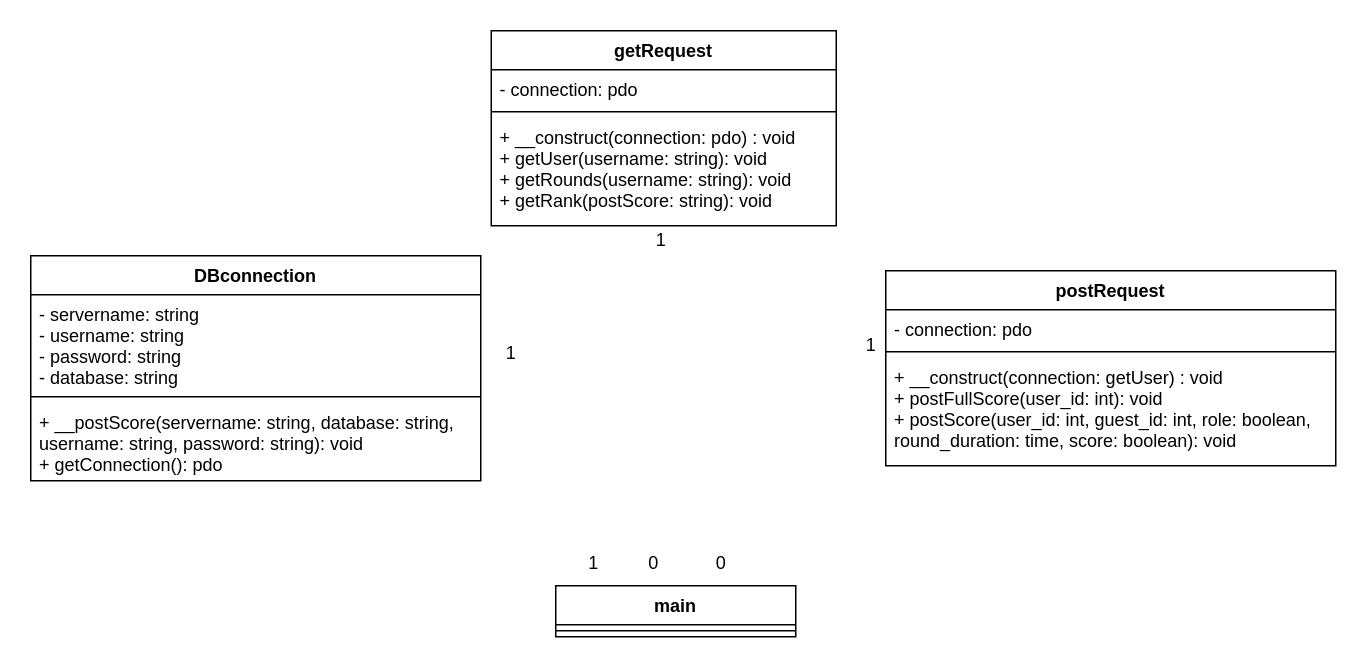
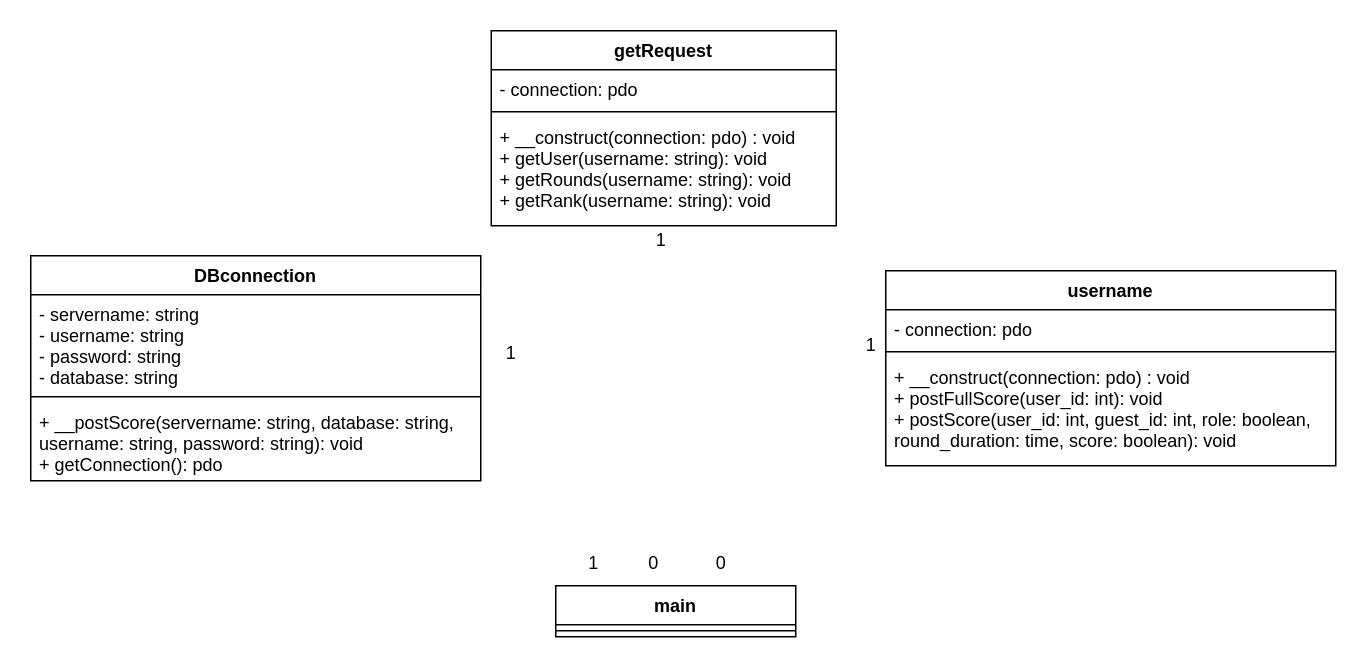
- <mxCell id="9" value="+ __construct(connection: pdo) : void&#10;+ getUser(username: string): void&#10;+ getRounds(username: string): void&#10;+ getRank(postScore: string): void" style="text;strokeColor=none;fillColor=none;align=left;verticalAlign=top;spacingLeft=4;spacingRight=4;overflow=hidden;rotatable=0;points=[[0,0.5],[1,0.5]];portConstraint=eastwest;" parent="6" vertex="1"><mxGeometry y="58" width="230" height="72" as="geometry" /></mxCell>
+ <mxCell id="9" value="+ __construct(connection: pdo) : void&#10;+ getUser(username: string): void&#10;+ getRounds(username: string): void&#10;+ getRank(username: string): void" style="text;strokeColor=none;fillColor=none;align=left;verticalAlign=top;spacingLeft=4;spacingRight=4;overflow=hidden;rotatable=0;points=[[0,0.5],[1,0.5]];portConstraint=eastwest;" parent="6" vertex="1"><mxGeometry y="58" width="230" height="72" as="geometry" /></mxCell>
- <mxCell id="10" value="postRequest" style="swimlane;fontStyle=1;align=center;verticalAlign=top;childLayout=stackLayout;horizontal=1;startSize=26;horizontalStack=0;resizeParent=1;resizeParentMax=0;resizeLast=0;collapsible=1;marginBottom=0;" parent="1" vertex="1"><mxGeometry x="590" y="180" width="300" height="130" as="geometry" /></mxCell>
+ <mxCell id="10" value="username" style="swimlane;fontStyle=1;align=center;verticalAlign=top;childLayout=stackLayout;horizontal=1;startSize=26;horizontalStack=0;resizeParent=1;resizeParentMax=0;resizeLast=0;collapsible=1;marginBottom=0;" parent="1" vertex="1"><mxGeometry x="590" y="180" width="300" height="130" as="geometry" /></mxCell>
- <mxCell id="13" value="+ __construct(connection: getUser) : void&#10;+ postFullScore(user_id: int): void&#10;+ postScore(user_id: int, guest_id: int, role: boolean, &#10;round_duration: time, score: boolean): void" style="text;strokeColor=none;fillColor=none;align=left;verticalAlign=top;spacingLeft=4;spacingRight=4;overflow=hidden;rotatable=0;points=[[0,0.5],[1,0.5]];portConstraint=eastwest;" parent="10" vertex="1"><mxGeometry y="58" width="300" height="72" as="geometry" /></mxCell>
+ <mxCell id="13" value="+ __construct(connection: pdo) : void&#10;+ postFullScore(user_id: int): void&#10;+ postScore(user_id: int, guest_id: int, role: boolean, &#10;round_duration: time, score: boolean): void" style="text;strokeColor=none;fillColor=none;align=left;verticalAlign=top;spacingLeft=4;spacingRight=4;overflow=hidden;rotatable=0;points=[[0,0.5],[1,0.5]];portConstraint=eastwest;" parent="10" vertex="1"><mxGeometry y="58" width="300" height="72" as="geometry" /></mxCell>
